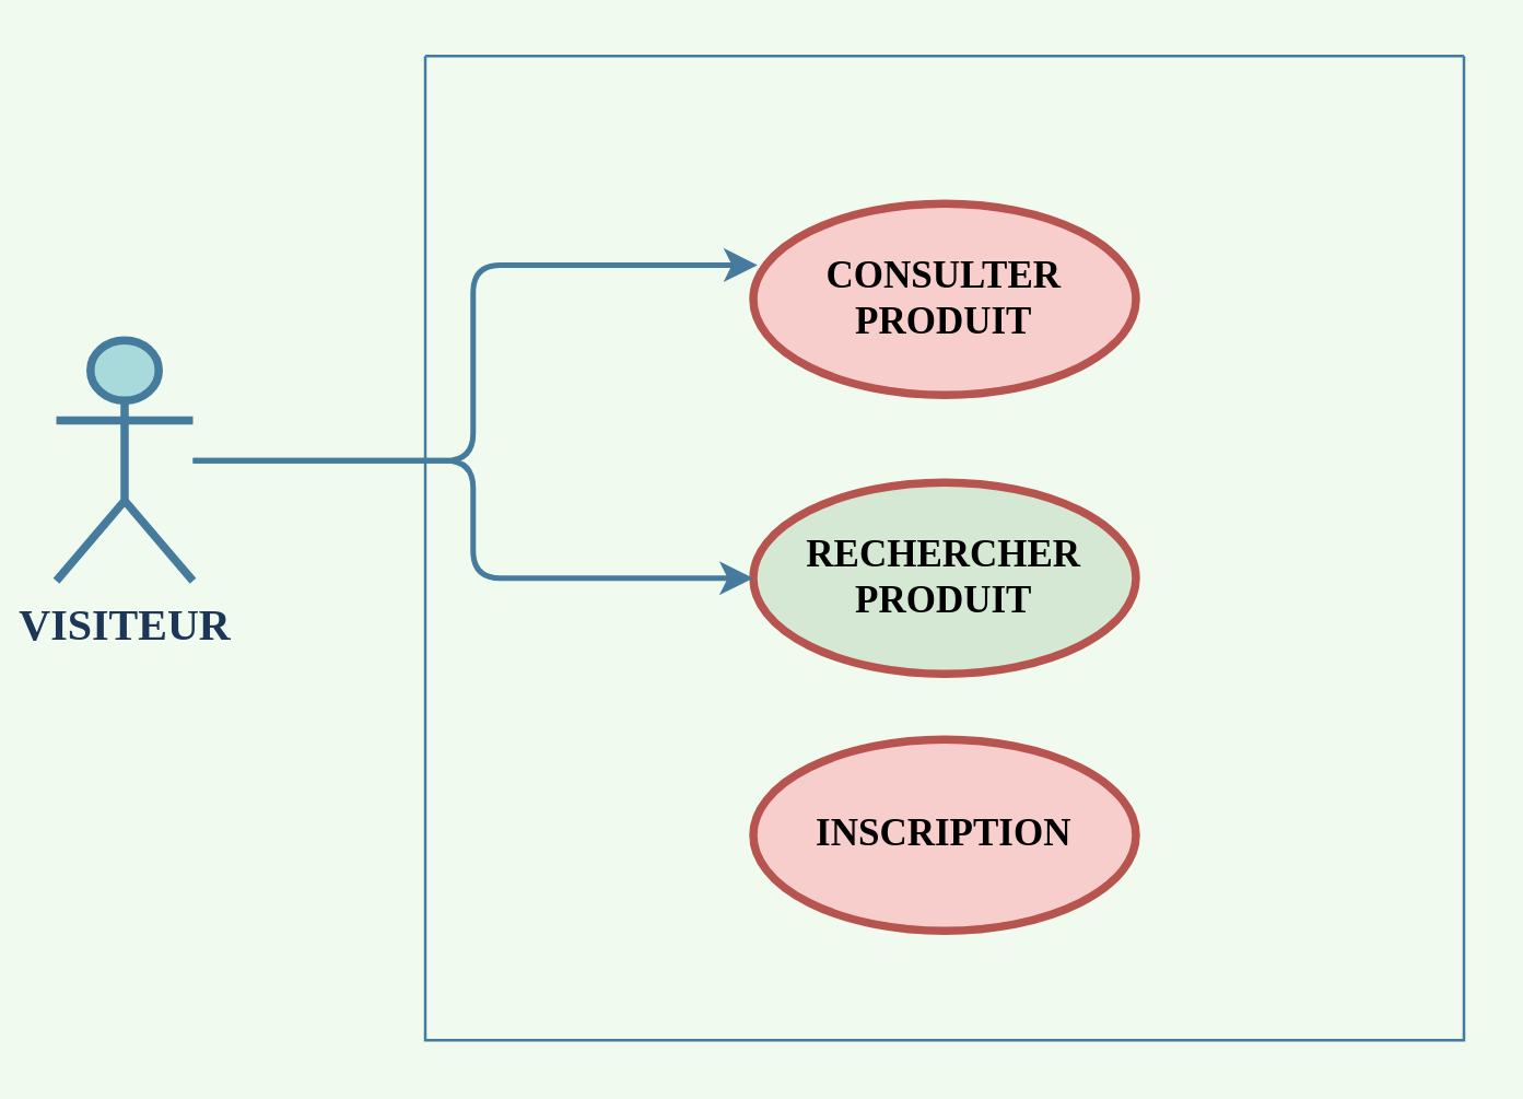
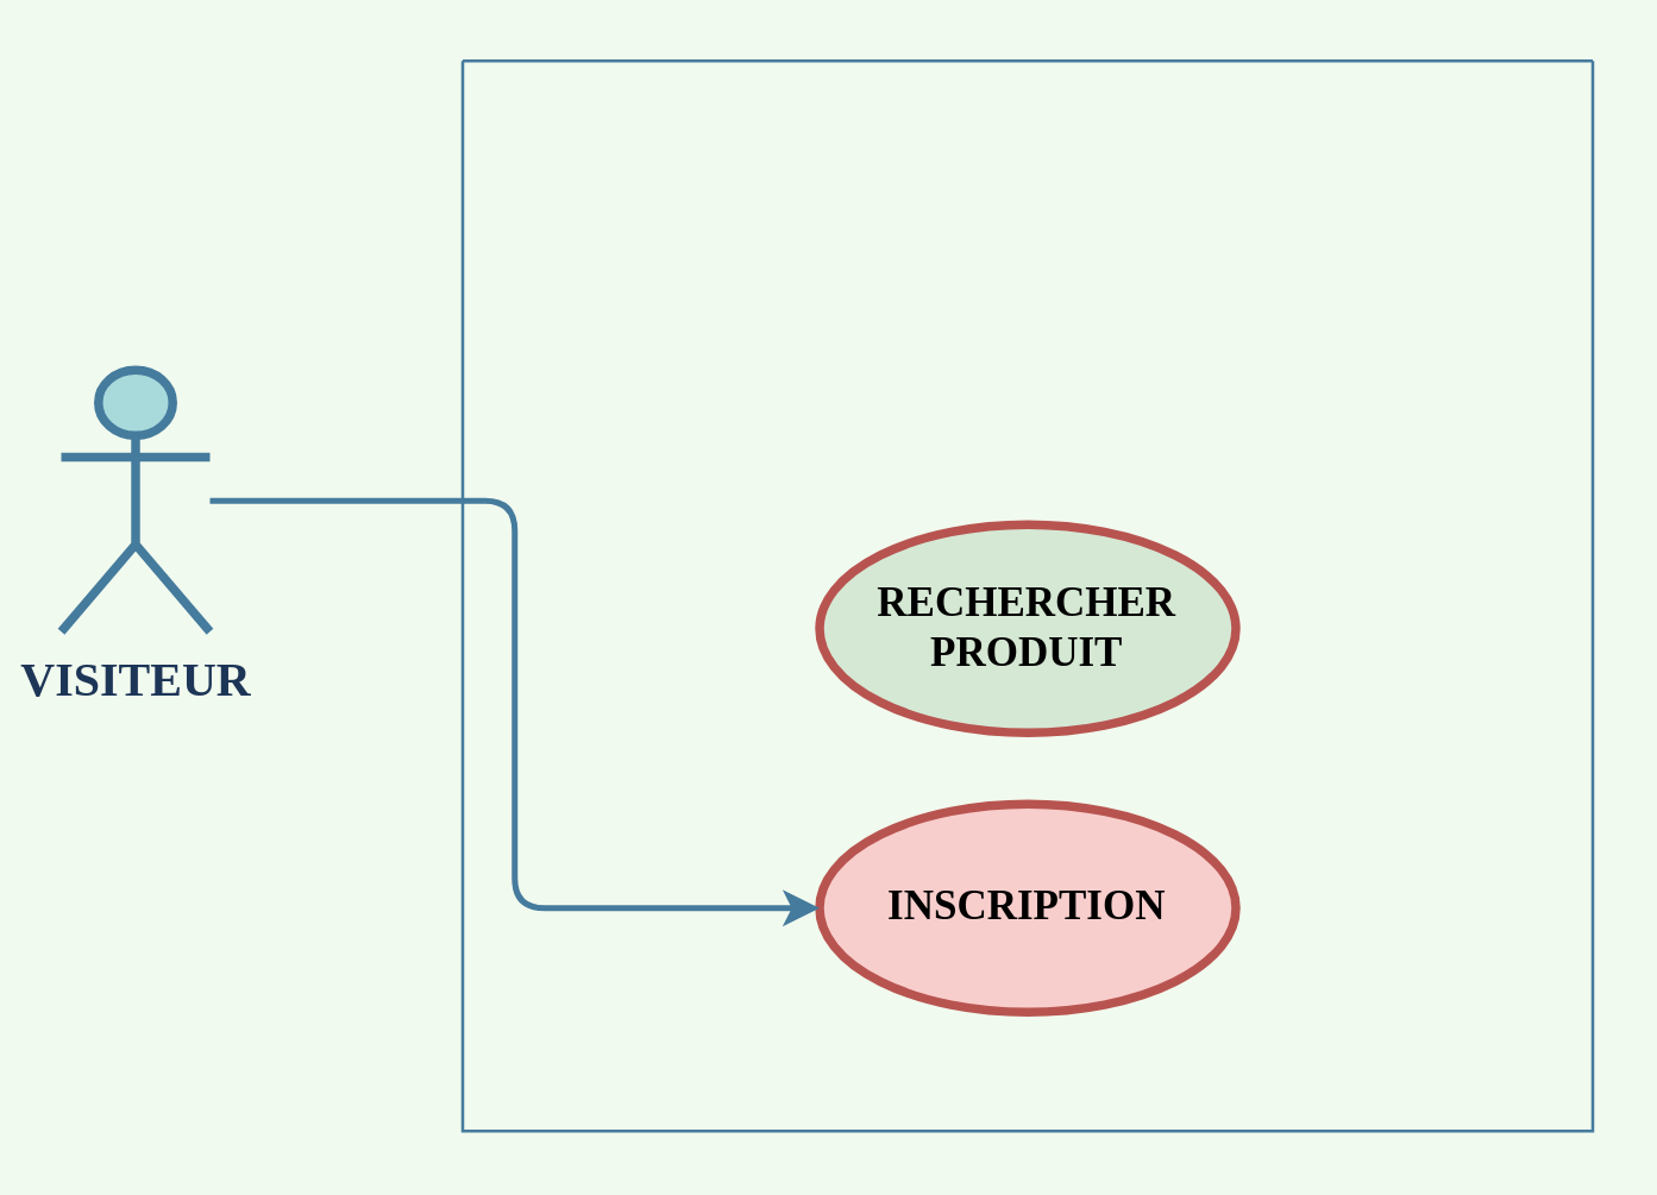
- <mxCell id="6" style="edgeStyle=orthogonalEdgeStyle;curved=0;rounded=1;sketch=0;orthogonalLoop=1;jettySize=auto;html=1;entryX=0.011;entryY=0.321;entryDx=0;entryDy=0;entryPerimeter=0;fontFamily=Times New Roman;fontSize=14;fontColor=#1D3557;strokeColor=#457B9D;fillColor=#A8DADC;strokeWidth=2;" edge="1" parent="1" source="8" target="3"><mxGeometry relative="1" as="geometry" /></mxCell>
- <mxCell id="3" value="CONSULTER PRODUIT" style="ellipse;whiteSpace=wrap;html=1;rounded=0;labelBorderColor=none;sketch=0;fontFamily=Times New Roman;fontSize=14;strokeColor=#b85450;strokeWidth=3;fillColor=#f8cecc;fontStyle=1" vertex="1" parent="2"><mxGeometry x="120" y="54" width="140" height="70" as="geometry" /></mxCell>
- <mxCell id="7" style="edgeStyle=orthogonalEdgeStyle;curved=0;rounded=1;sketch=0;orthogonalLoop=1;jettySize=auto;html=1;fontFamily=Times New Roman;fontSize=14;fontColor=#1D3557;strokeColor=#457B9D;strokeWidth=2;fillColor=#A8DADC;" edge="1" parent="1" source="8" target="4"><mxGeometry relative="1" as="geometry" /></mxCell>
+ <mxCell id="7" style="edgeStyle=orthogonalEdgeStyle;curved=0;rounded=1;sketch=0;orthogonalLoop=1;jettySize=auto;html=1;entryX=0;entryY=0.5;entryDx=0;entryDy=0;fontFamily=Times New Roman;fontSize=14;fontColor=#1D3557;strokeColor=#457B9D;strokeWidth=2;fillColor=#A8DADC;" edge="1" parent="1" source="8" target="5"><mxGeometry relative="1" as="geometry" /></mxCell>
